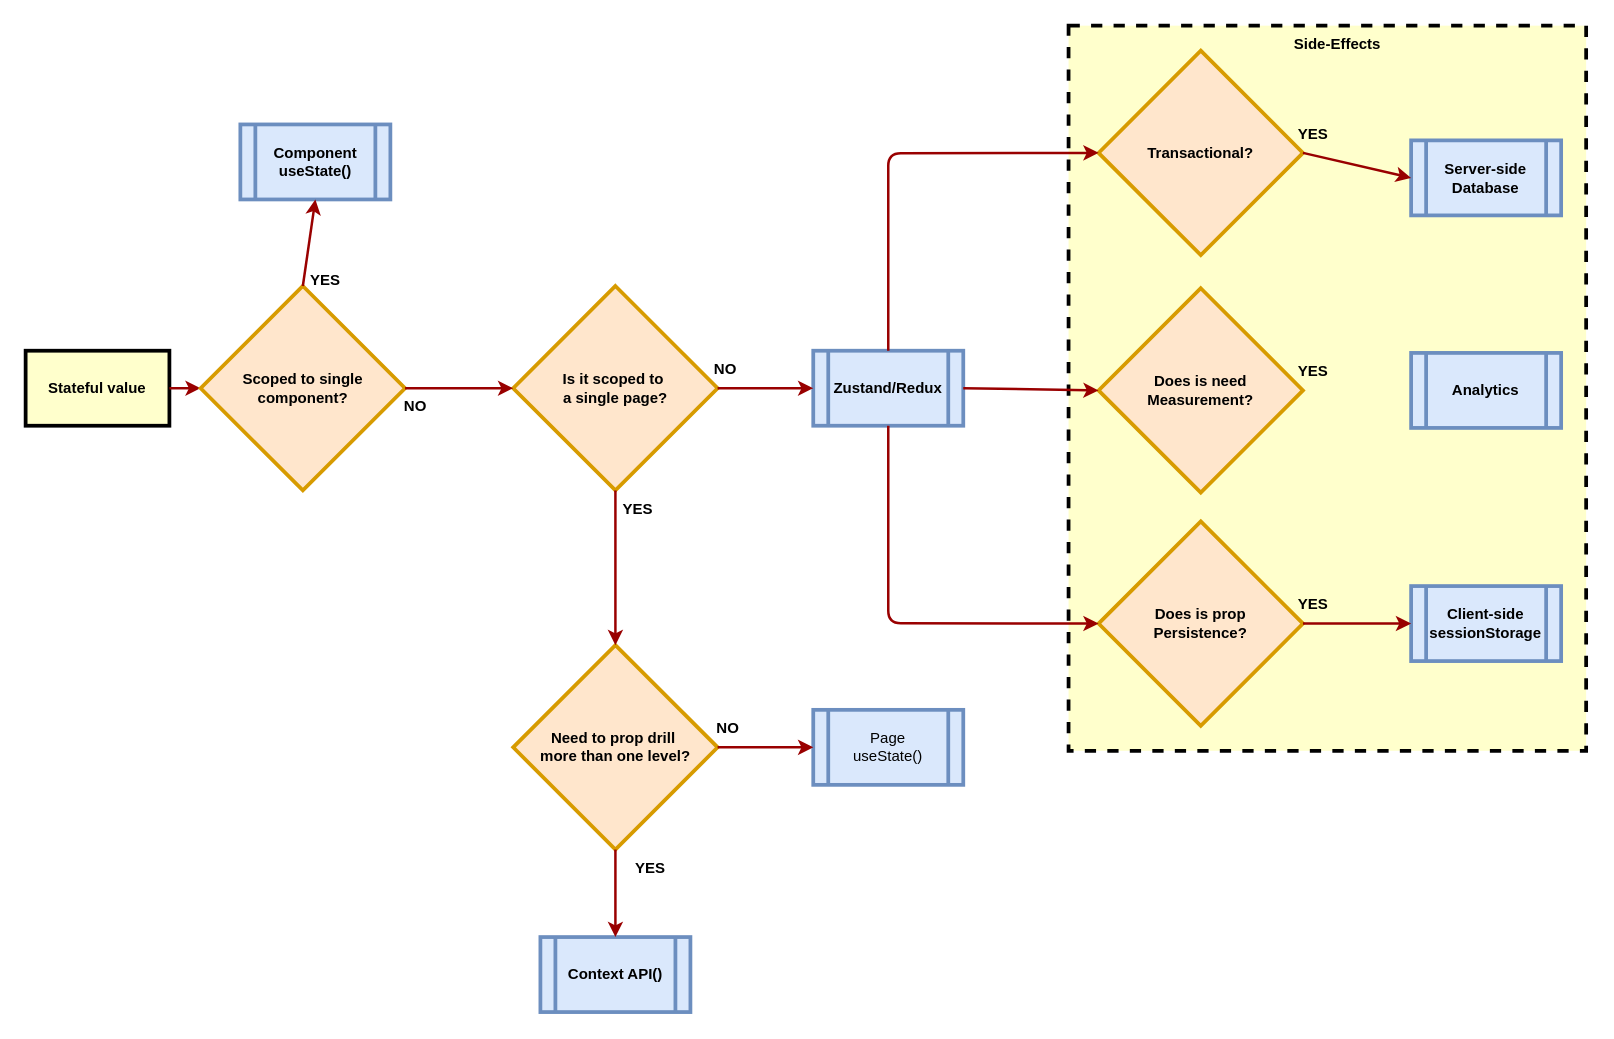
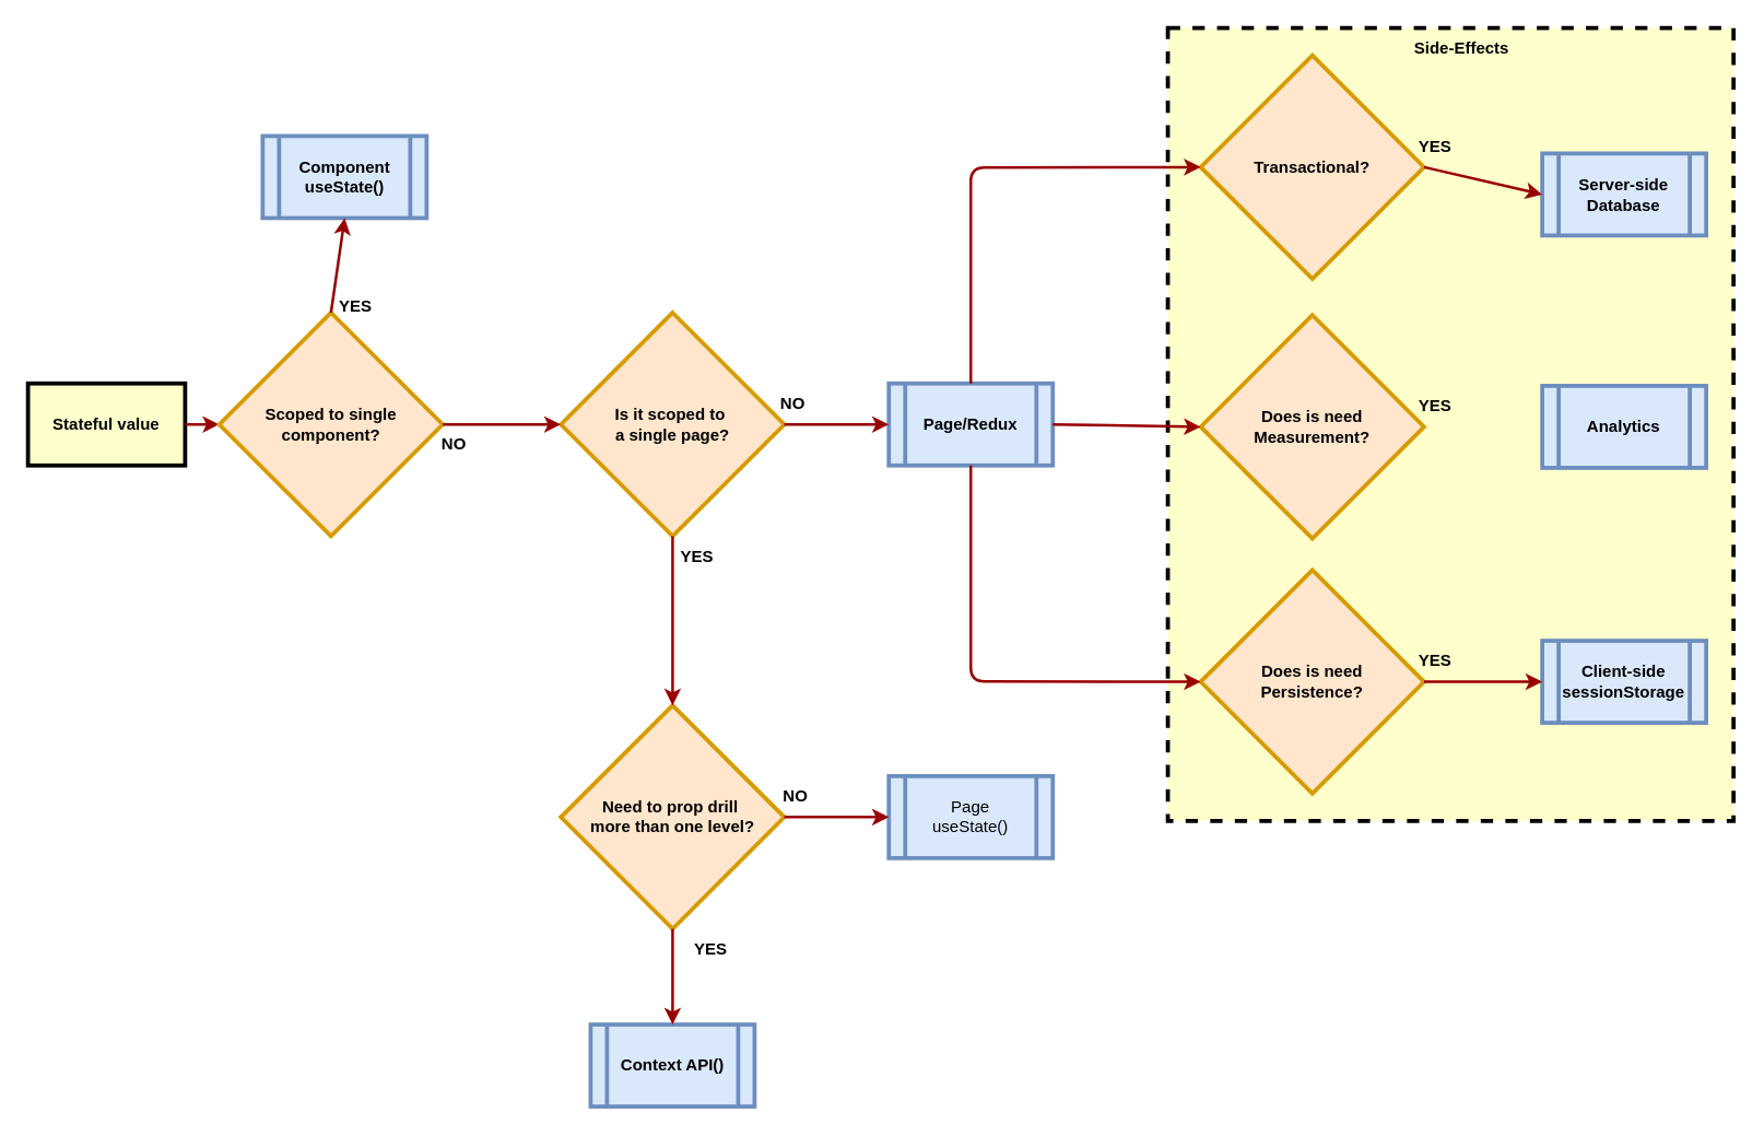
- <mxCell id="11" value="Zustand/Redux" style="shape=process;whiteSpace=wrap;html=1;backgroundOutline=1;strokeColor=#6c8ebf;strokeWidth=3;align=center;verticalAlign=middle;fontFamily=Helvetica;fontSize=12;fontStyle=1;fillColor=#dae8fc;" parent="1" vertex="1"><mxGeometry x="650" y="280" width="120" height="60" as="geometry" /></mxCell>
+ <mxCell id="11" value="Page/Redux" style="shape=process;whiteSpace=wrap;html=1;backgroundOutline=1;strokeColor=#6c8ebf;strokeWidth=3;align=center;verticalAlign=middle;fontFamily=Helvetica;fontSize=12;fontStyle=1;fillColor=#dae8fc;" parent="1" vertex="1"><mxGeometry x="650" y="280" width="120" height="60" as="geometry" /></mxCell>
- <mxCell id="26" value="Does is prop&lt;div&gt;Persistence?&lt;/div&gt;" style="rhombus;whiteSpace=wrap;html=1;strokeColor=#d79b00;strokeWidth=3;align=center;verticalAlign=middle;fontFamily=Helvetica;fontSize=12;fontStyle=1;fillColor=#ffe6cc;" parent="1" vertex="1"><mxGeometry x="878.22" y="416.5" width="163.5" height="163.5" as="geometry" /></mxCell>
+ <mxCell id="26" value="Does is need&lt;div&gt;Persistence?&lt;/div&gt;" style="rhombus;whiteSpace=wrap;html=1;strokeColor=#d79b00;strokeWidth=3;align=center;verticalAlign=middle;fontFamily=Helvetica;fontSize=12;fontStyle=1;fillColor=#ffe6cc;" parent="1" vertex="1"><mxGeometry x="878.22" y="416.5" width="163.5" height="163.5" as="geometry" /></mxCell>
